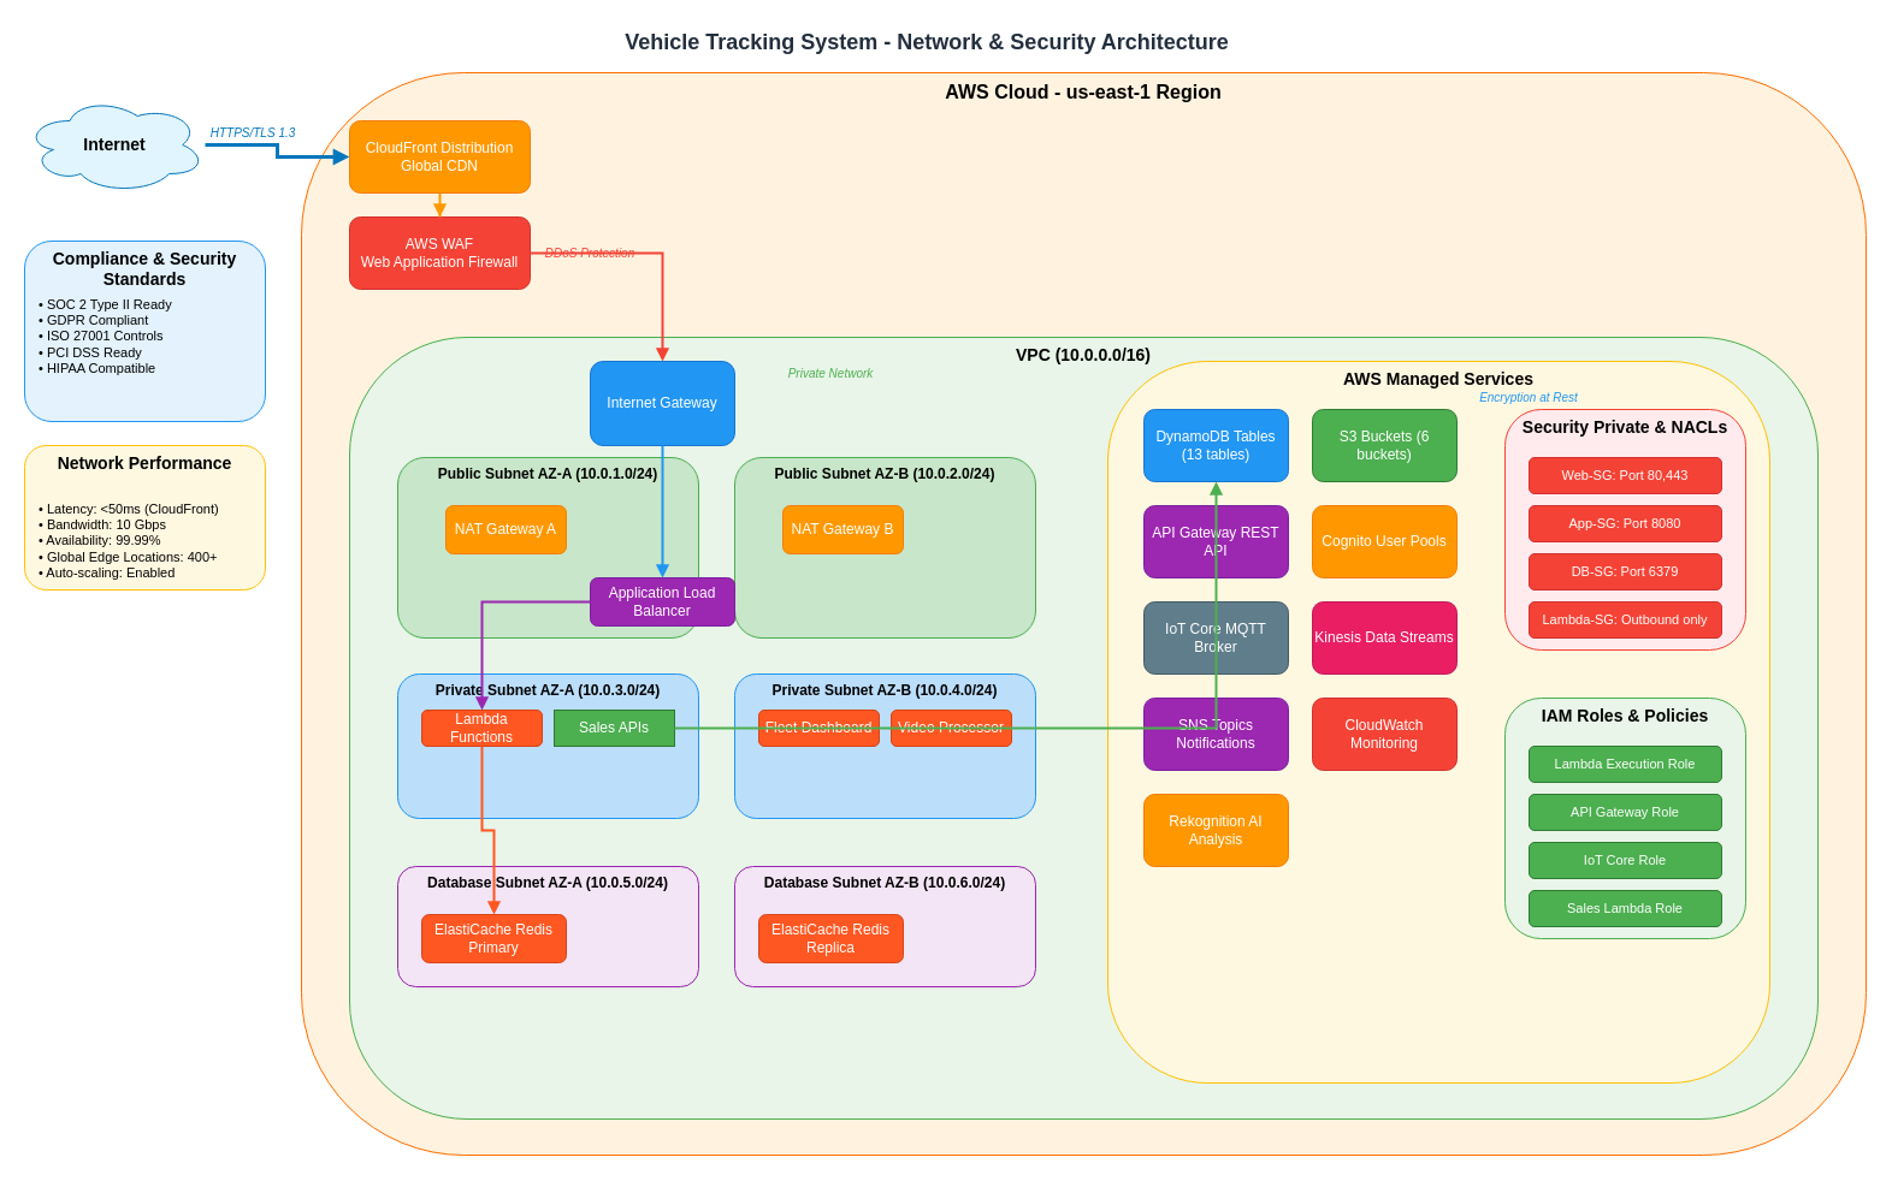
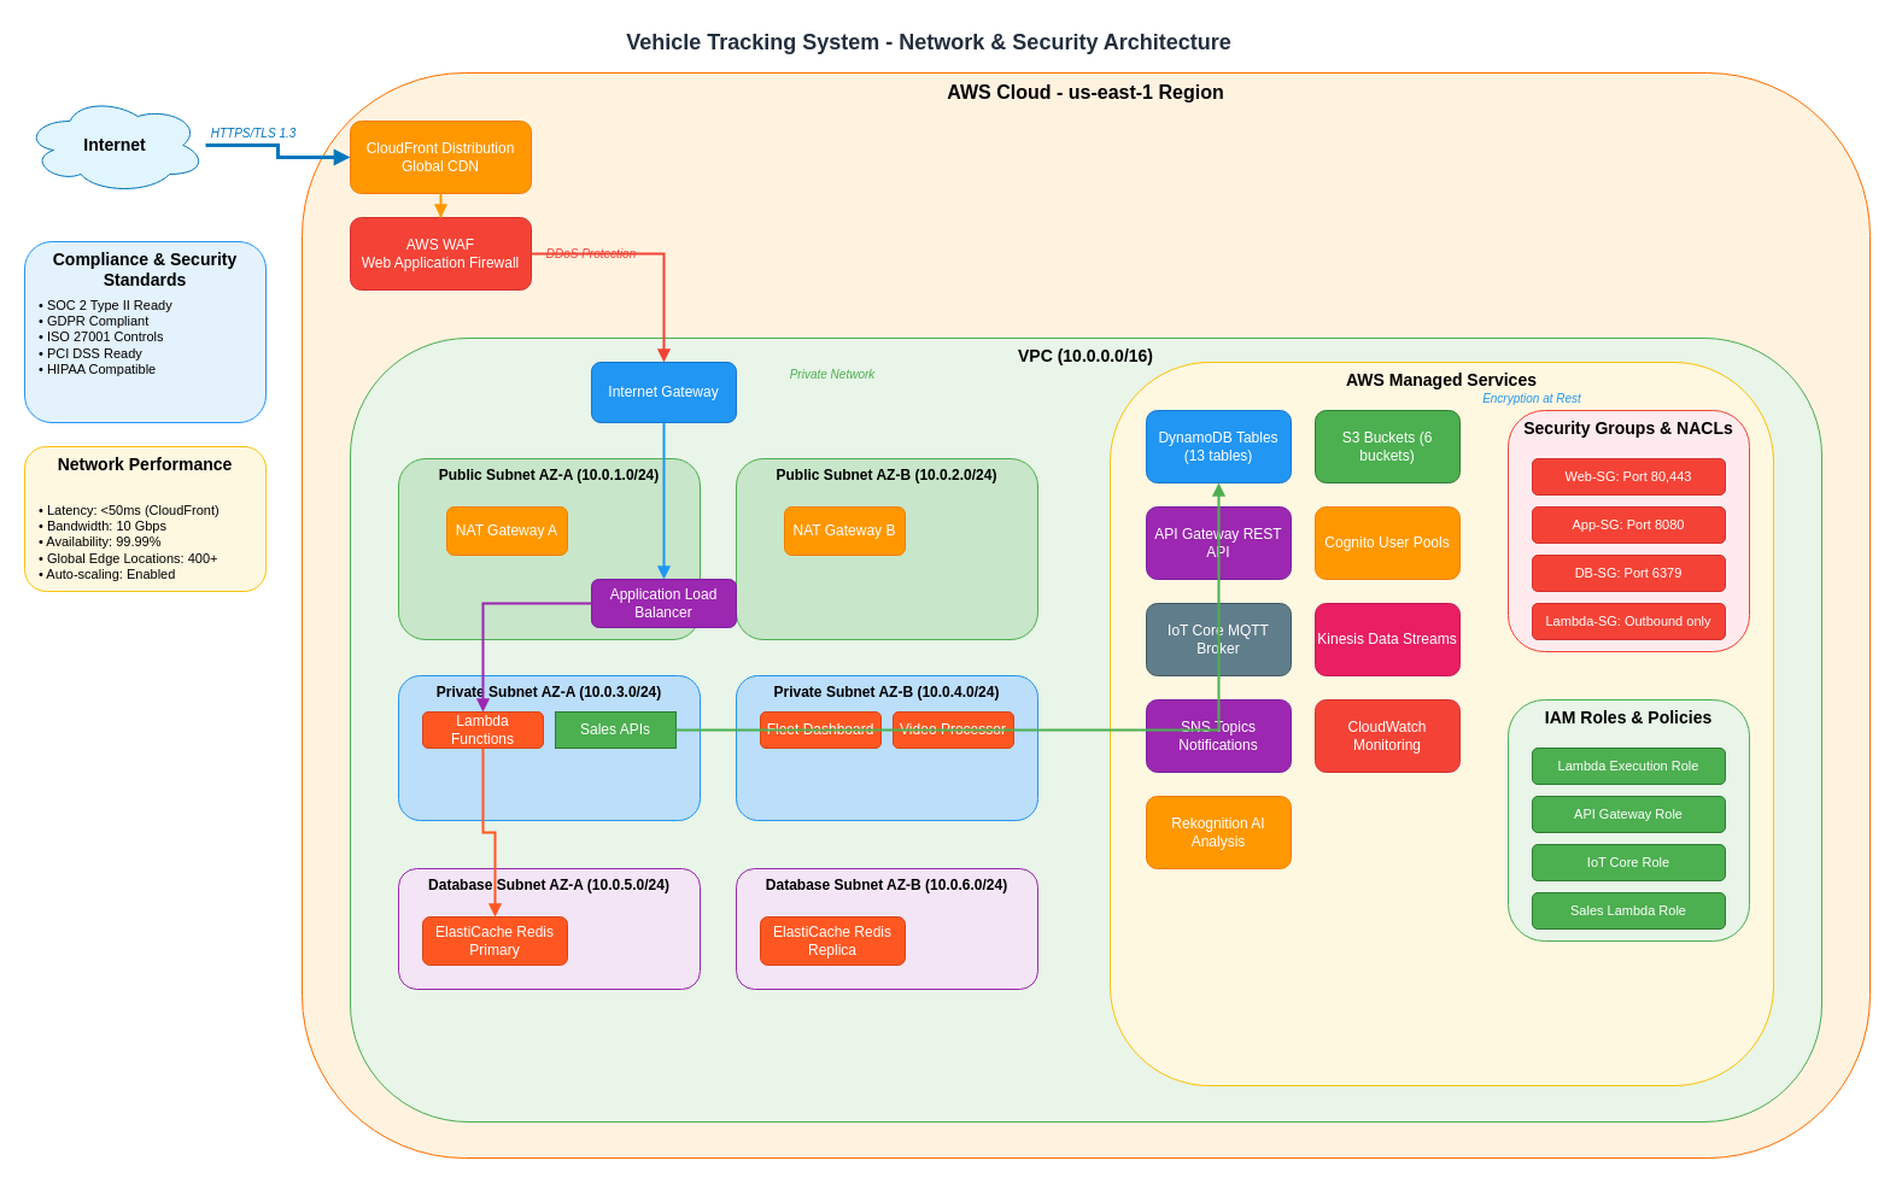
- <mxCell id="8" value="Internet Gateway" style="rounded=1;whiteSpace=wrap;html=1;fillColor=#2196F3;strokeColor=#1976D2;fontColor=white;" vertex="1" parent="1"><mxGeometry x="490" y="300" width="120" height="70" as="geometry" /></mxCell>
+ <mxCell id="8" value="Internet Gateway" style="rounded=1;whiteSpace=wrap;html=1;fillColor=#2196F3;strokeColor=#1976D2;fontColor=white;" vertex="1" parent="1"><mxGeometry x="490" y="300" width="120" height="50" as="geometry" /></mxCell>
- <mxCell id="34" value="Security Private &amp; NACLs" style="rounded=1;whiteSpace=wrap;html=1;fillColor=#FFEBEE;strokeColor=#F44336;fontSize=14;fontStyle=1;verticalAlign=top;" vertex="1" parent="1"><mxGeometry x="1250" y="340" width="200" height="200" as="geometry" /></mxCell>
+ <mxCell id="34" value="Security Groups &amp; NACLs" style="rounded=1;whiteSpace=wrap;html=1;fillColor=#FFEBEE;strokeColor=#F44336;fontSize=14;fontStyle=1;verticalAlign=top;" vertex="1" parent="1"><mxGeometry x="1250" y="340" width="200" height="200" as="geometry" /></mxCell>
